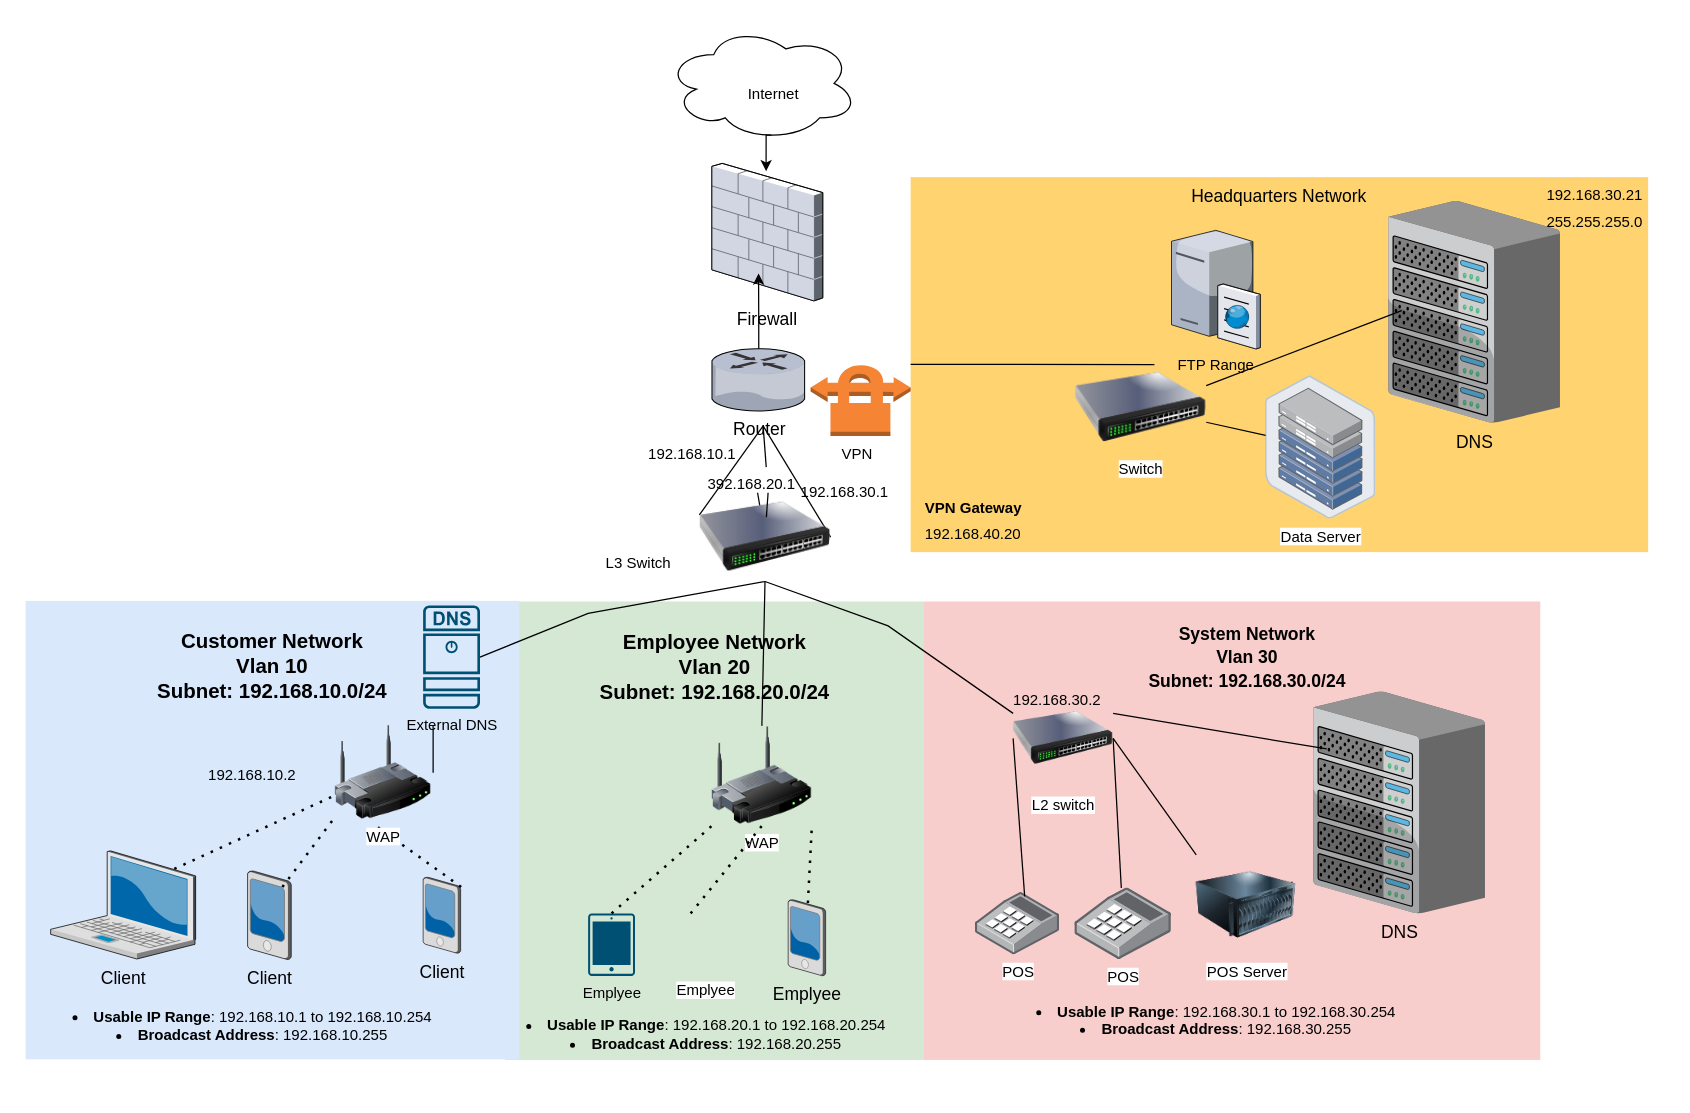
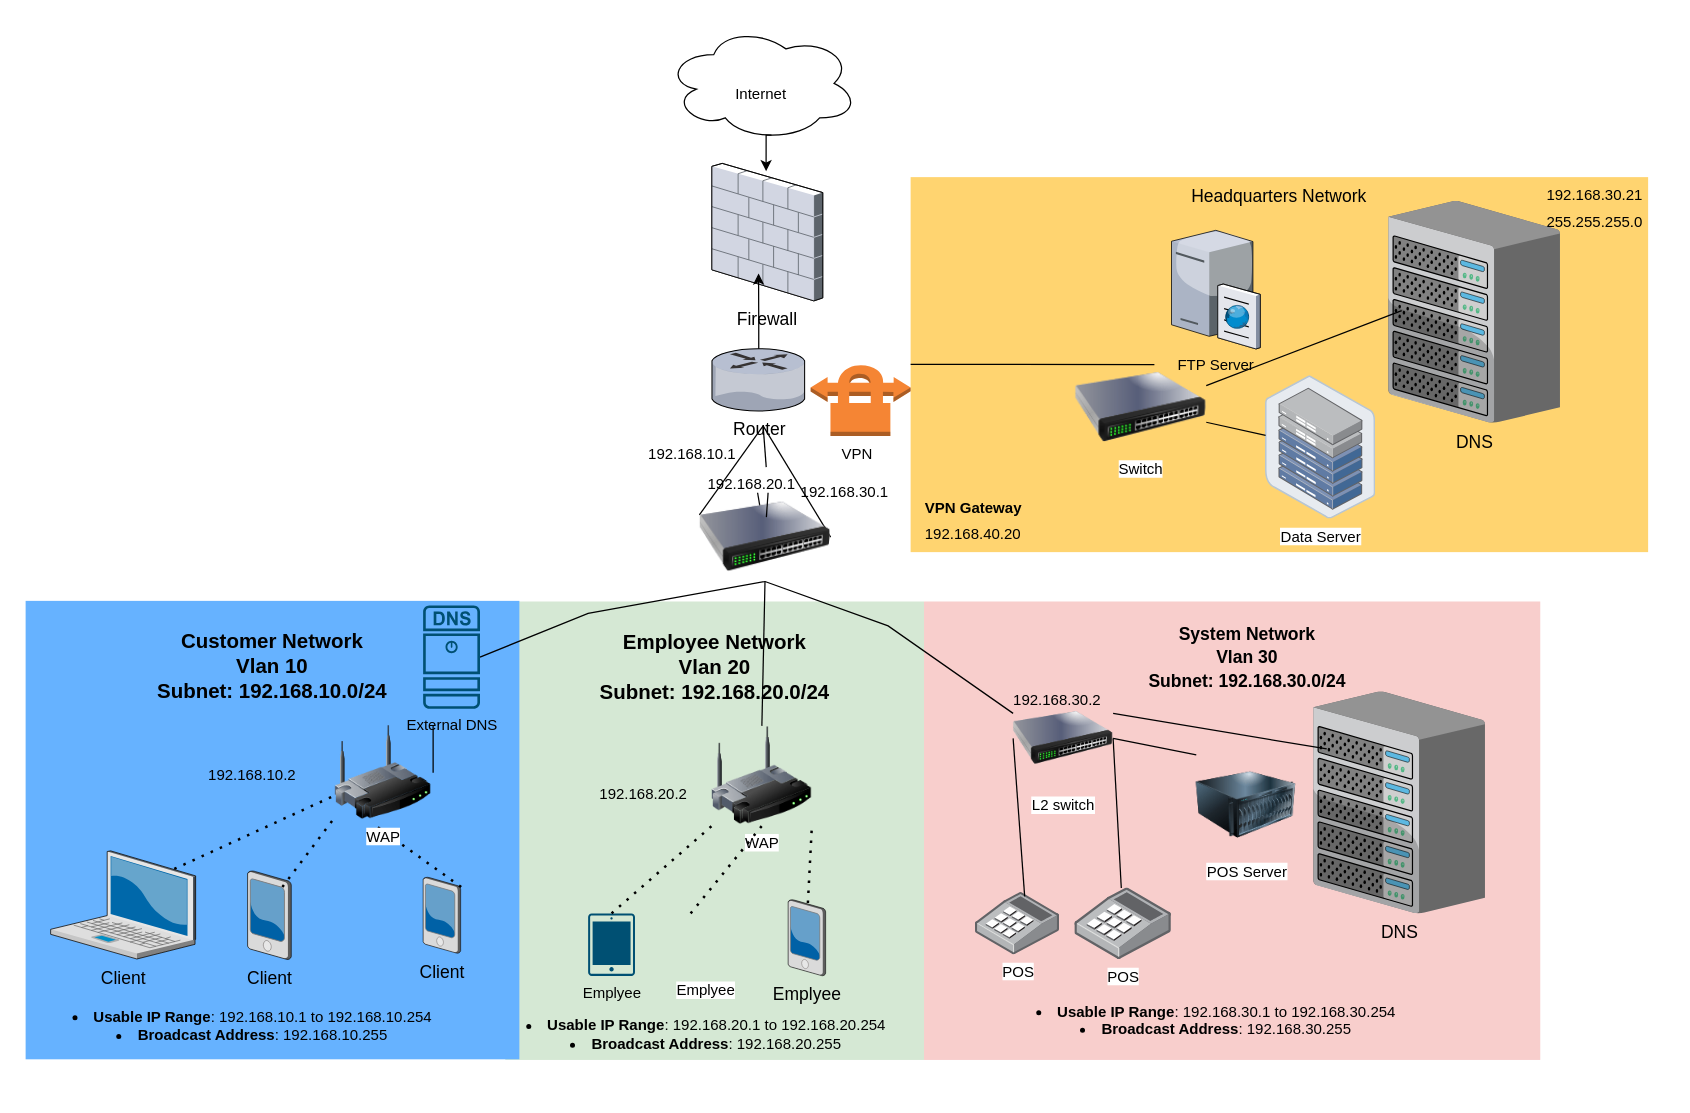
- <mxCell id="13" value="Internet" style="text;html=1;align=center;verticalAlign=middle;resizable=0;points=[];autosize=1;strokeColor=none;fillColor=none;" vertex="1" parent="1"><mxGeometry x="588" y="60" width="60" height="30" as="geometry" /></mxCell>
+ <mxCell id="13" value="Internet" style="text;html=1;align=center;verticalAlign=middle;resizable=0;points=[];autosize=1;strokeColor=none;fillColor=none;" vertex="1" parent="1"><mxGeometry x="578" y="60" width="60" height="30" as="geometry" /></mxCell>
- <mxCell id="51" value="FTP Range" style="verticalLabelPosition=bottom;sketch=0;aspect=fixed;html=1;verticalAlign=top;strokeColor=none;align=center;outlineConnect=0;shape=mxgraph.citrix.ftp_server;" vertex="1" parent="1"><mxGeometry x="936.7" y="181.32" width="71" height="97" as="geometry" /></mxCell>
+ <mxCell id="51" value="FTP Server" style="verticalLabelPosition=bottom;sketch=0;aspect=fixed;html=1;verticalAlign=top;strokeColor=none;align=center;outlineConnect=0;shape=mxgraph.citrix.ftp_server;" vertex="1" parent="1"><mxGeometry x="936.7" y="181.32" width="71" height="97" as="geometry" /></mxCell>
- <mxCell id="66" value="392.168.20.1" style="text;whiteSpace=wrap;html=1;" vertex="1" parent="1"><mxGeometry x="564" y="373" width="100" height="40" as="geometry" /></mxCell>
+ <mxCell id="66" value="192.168.20.1" style="text;whiteSpace=wrap;html=1;" vertex="1" parent="1"><mxGeometry x="564" y="373" width="100" height="40" as="geometry" /></mxCell>
- <mxCell id="32" value="L3 Switch" style="text;html=1;align=center;verticalAlign=middle;resizable=0;points=[];autosize=1;strokeColor=none;fillColor=none;" vertex="1" parent="1"><mxGeometry x="470" y="434.5" width="80" height="30" as="geometry" /></mxCell>
+ <mxCell id="62" value="192.168.20.2" style="text;html=1;align=center;verticalAlign=middle;resizable=0;points=[];autosize=1;strokeColor=none;fillColor=none;" vertex="1" parent="1"><mxGeometry x="469" y="620" width="90" height="30" as="geometry" /></mxCell>
- <mxCell id="4" value="&lt;h3&gt;Customer Network&lt;br&gt;Vlan 10&lt;br&gt;&lt;span class=&quot;hljs-selector-tag&quot;&gt;Subnet&lt;/span&gt;: &lt;span class=&quot;hljs-number&quot;&gt;192.168&lt;/span&gt;&lt;span class=&quot;hljs-selector-class&quot;&gt;.10&lt;/span&gt;&lt;span class=&quot;hljs-selector-class&quot;&gt;.0&lt;/span&gt;/&lt;span class=&quot;hljs-number&quot;&gt;24&lt;/span&gt;&lt;/h3&gt; " style="whiteSpace=wrap;html=1;fillColor=#dae8fc;fontSize=14;strokeColor=none;verticalAlign=top;" vertex="1" parent="1"><mxGeometry x="20" y="480" width="395" height="366.75" as="geometry" /></mxCell>
+ <mxCell id="4" value="&lt;h3&gt;Customer Network&lt;br&gt;Vlan 10&lt;br&gt;&lt;span class=&quot;hljs-selector-tag&quot;&gt;Subnet&lt;/span&gt;: &lt;span class=&quot;hljs-number&quot;&gt;192.168&lt;/span&gt;&lt;span class=&quot;hljs-selector-class&quot;&gt;.10&lt;/span&gt;&lt;span class=&quot;hljs-selector-class&quot;&gt;.0&lt;/span&gt;/&lt;span class=&quot;hljs-number&quot;&gt;24&lt;/span&gt;&lt;/h3&gt; " style="whiteSpace=wrap;html=1;fillColor=#66b2ff;fontSize=14;strokeColor=none;verticalAlign=top;" vertex="1" parent="1"><mxGeometry x="20" y="480" width="395" height="366.75" as="geometry" /></mxCell>
- <mxCell id="47" value="POS Server" style="image;html=1;image=img/lib/clip_art/computers/Server_128x128.png" vertex="1" parent="1"><mxGeometry x="956.5" y="683.29" width="80" height="80" as="geometry" /></mxCell>
+ <mxCell id="47" value="POS Server" style="image;html=1;image=img/lib/clip_art/computers/Server_128x128.png" vertex="1" parent="1"><mxGeometry x="956.5" y="603.29" width="80" height="80" as="geometry" /></mxCell>
